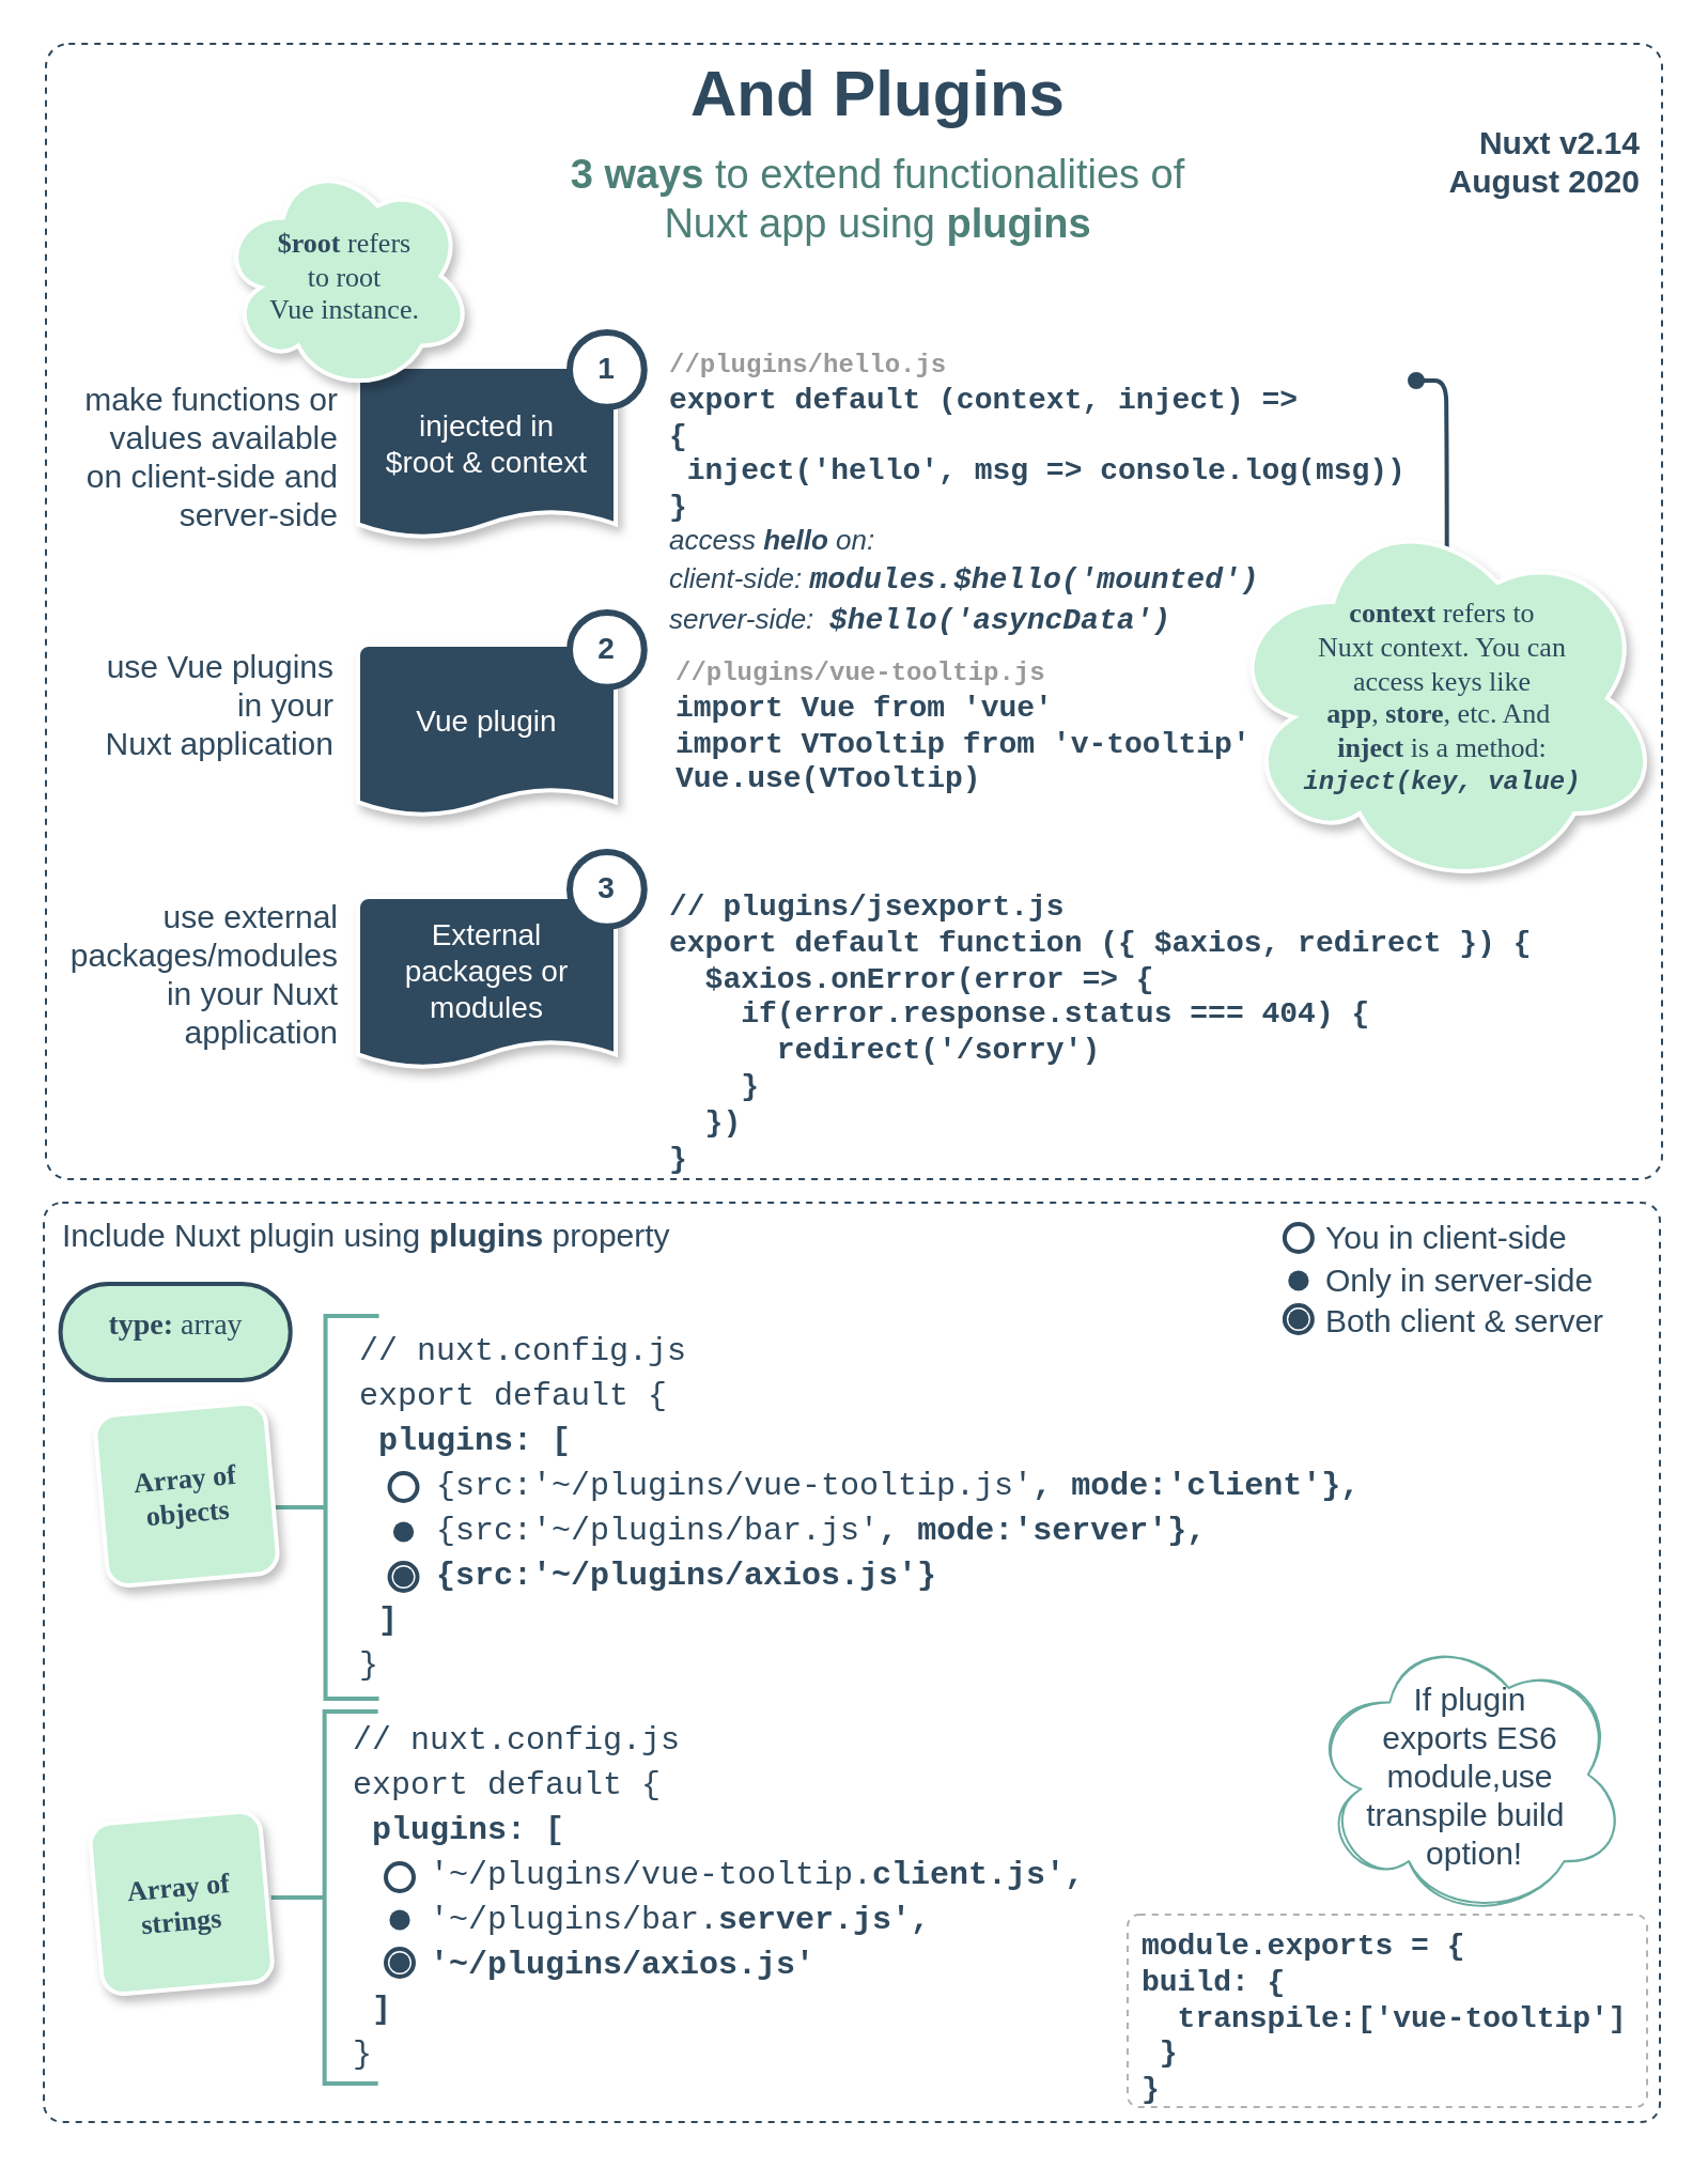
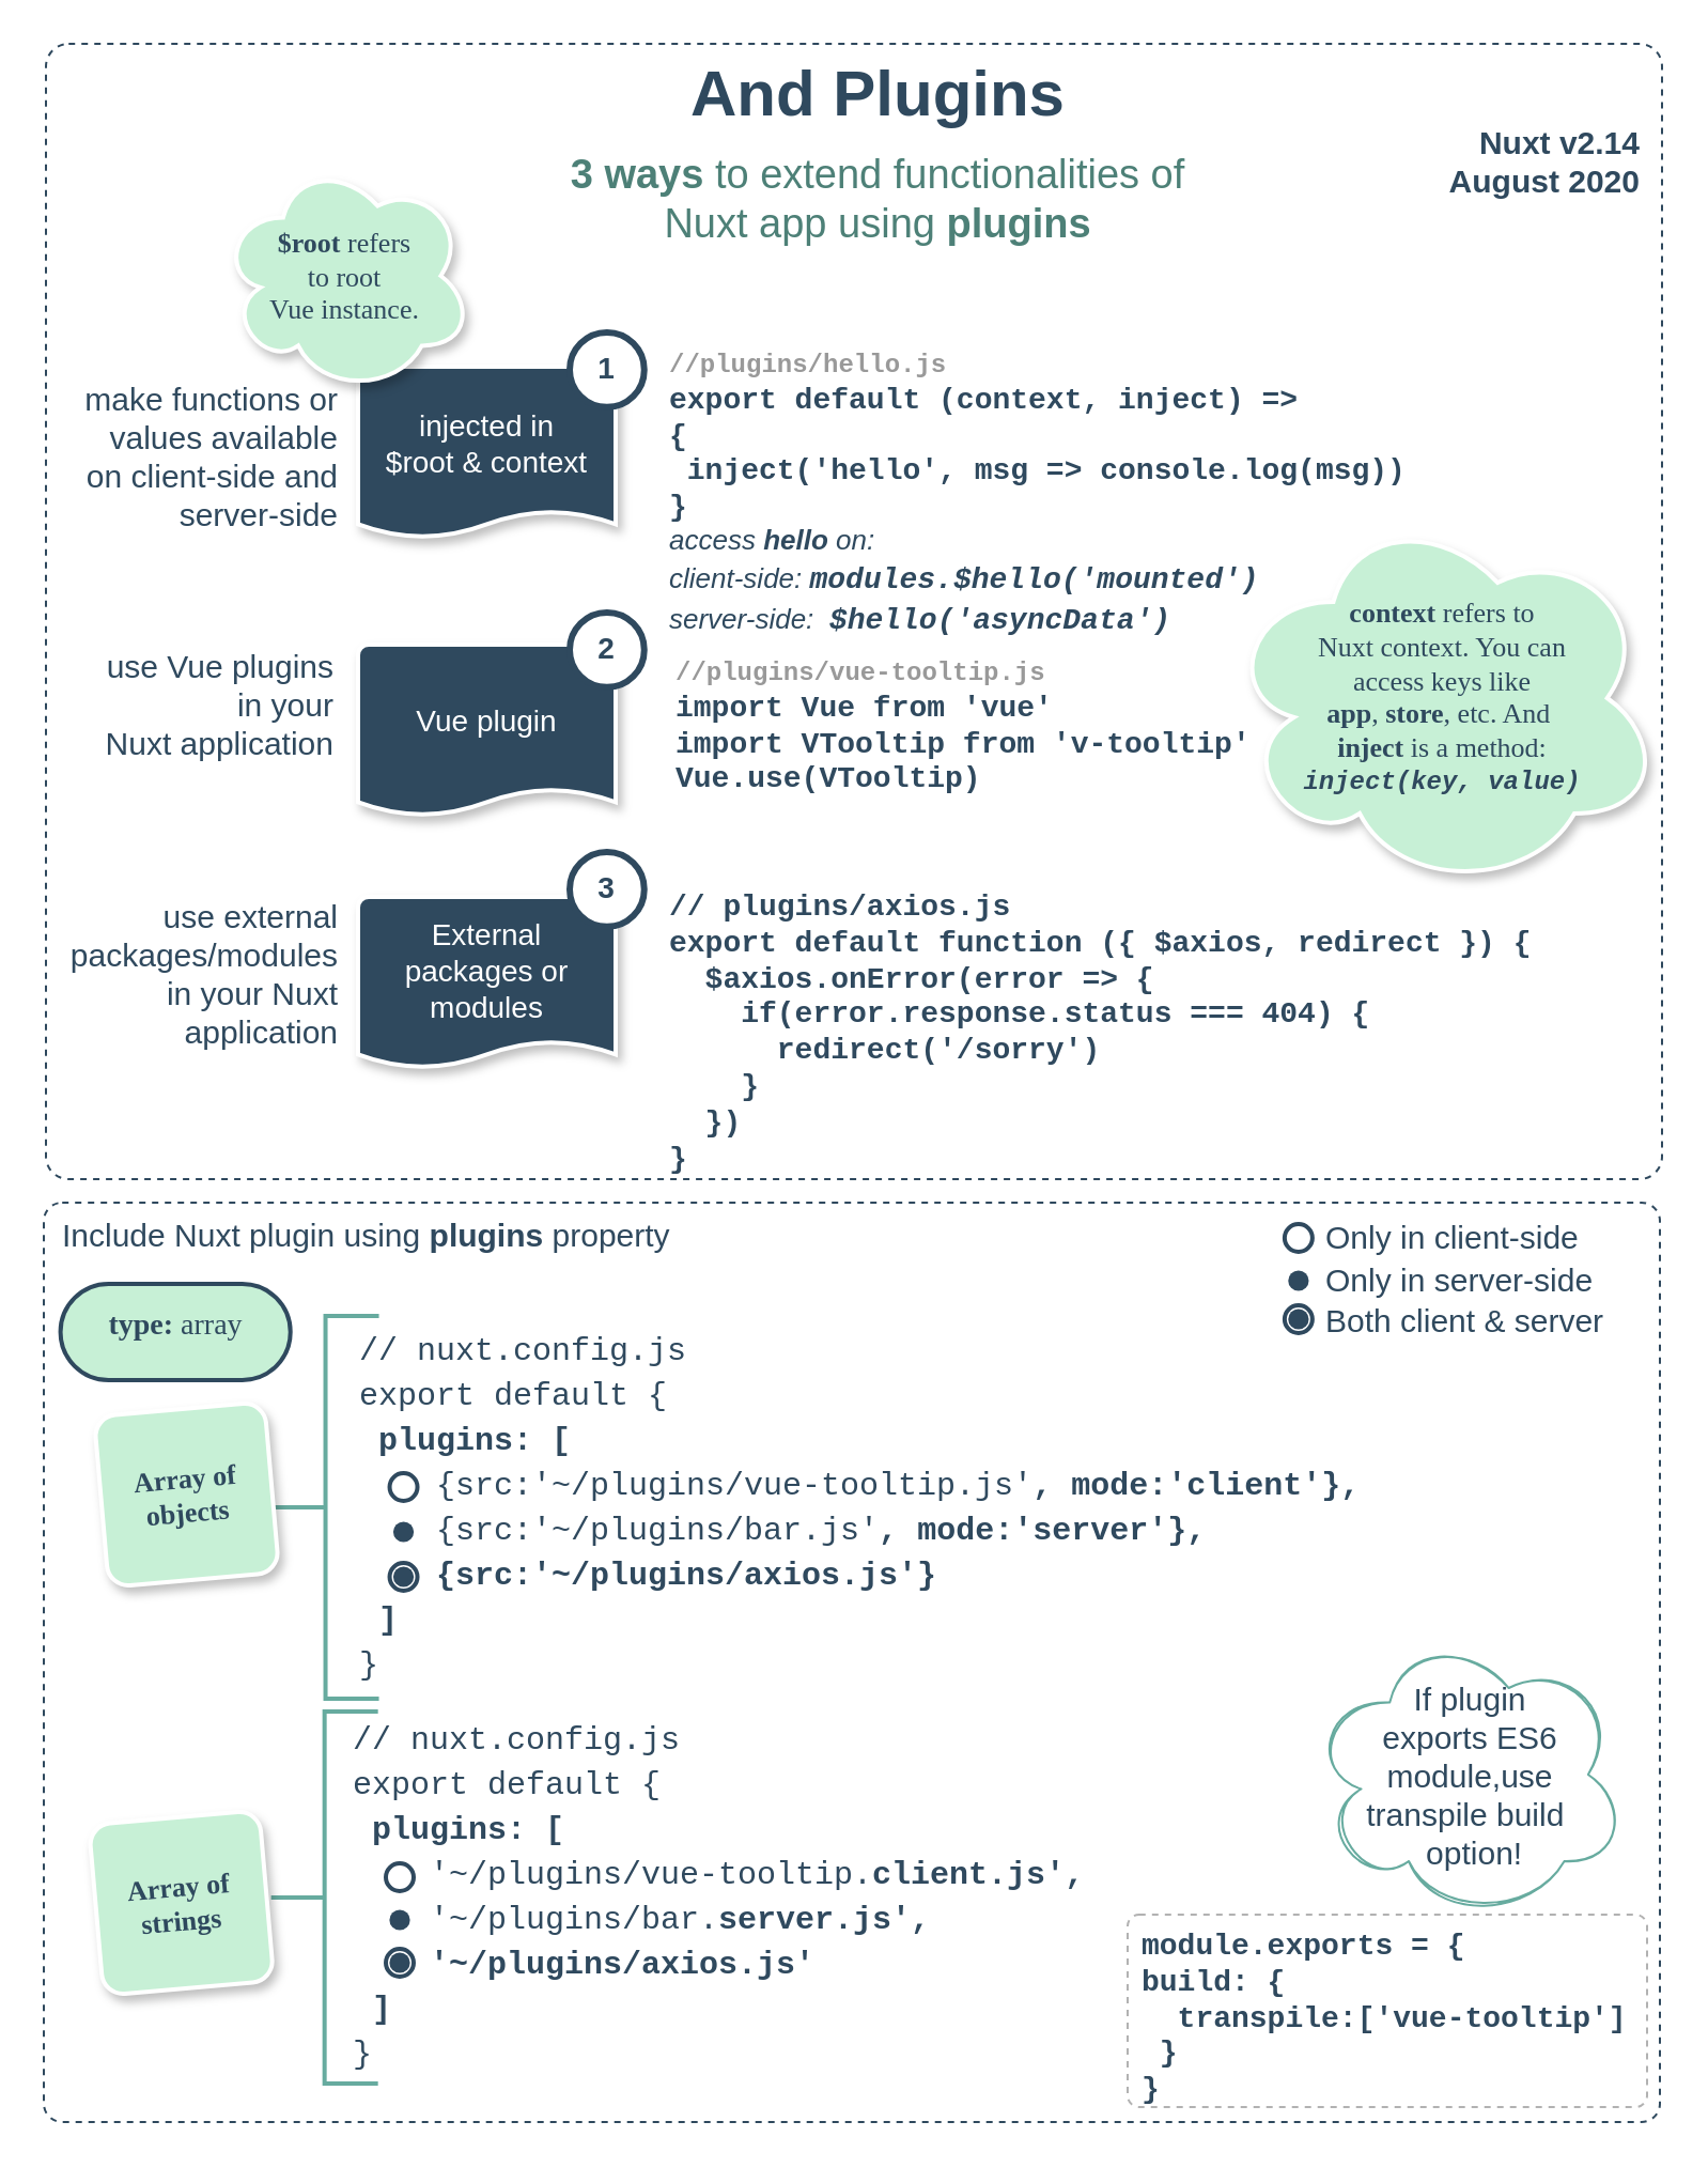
- <mxCell id="7" style="edgeStyle=orthogonalEdgeStyle;rounded=1;orthogonalLoop=1;jettySize=auto;html=1;entryX=1;entryY=0.25;entryDx=0;entryDy=0;exitX=0.509;exitY=0.112;exitDx=0;exitDy=0;exitPerimeter=0;shadow=0;fontSize=12;fontColor=#E6E6E6;align=left;strokeColor=#2F495E;strokeWidth=2;fillColor=#2f495e;labelBackgroundColor=#CC99FF;endFill=1;endArrow=oval;sketch=0;" parent="1" source="8" target="20" edge="1"><mxGeometry relative="1" as="geometry"><mxPoint x="655.405" y="256.68" as="targetPoint" /><Array as="points"><mxPoint x="676" y="216" /><mxPoint x="676" y="178" /></Array></mxGeometry></mxCell>
- <mxCell id="22" value="&lt;div style=&quot;font-size: 14px;&quot;&gt;&lt;font style=&quot;font-size: 14px;&quot;&gt;&lt;span style=&quot;font-size: 14px;&quot;&gt;&lt;span style=&quot;font-size: 14px;&quot;&gt;// plugins/jsexport.js&lt;/span&gt;&lt;/span&gt;&lt;/font&gt;&lt;/div&gt;&lt;div style=&quot;font-size: 14px;&quot;&gt;&lt;font style=&quot;font-size: 14px;&quot;&gt;&lt;span style=&quot;font-size: 14px;&quot;&gt;&lt;span style=&quot;font-size: 14px;&quot;&gt;export default function ({ $axios, redirect }) {&lt;/span&gt;&lt;/span&gt;&lt;/font&gt;&lt;/div&gt;&lt;div style=&quot;font-size: 14px;&quot;&gt;&lt;font style=&quot;font-size: 14px;&quot;&gt;&lt;span style=&quot;font-size: 14px;&quot;&gt;&lt;span style=&quot;font-size: 14px;&quot;&gt;&amp;nbsp; $axios.onError(error =&amp;gt; {&lt;/span&gt;&lt;/span&gt;&lt;/font&gt;&lt;/div&gt;&lt;div style=&quot;font-size: 14px;&quot;&gt;&lt;font style=&quot;font-size: 14px;&quot;&gt;&lt;span style=&quot;font-size: 14px;&quot;&gt;&lt;span style=&quot;font-size: 14px;&quot;&gt;&amp;nbsp; &amp;nbsp; if(error.response.status === 404) {&lt;/span&gt;&lt;/span&gt;&lt;/font&gt;&lt;/div&gt;&lt;div style=&quot;font-size: 14px;&quot;&gt;&lt;font style=&quot;font-size: 14px;&quot;&gt;&lt;span style=&quot;font-size: 14px;&quot;&gt;&lt;span style=&quot;font-size: 14px;&quot;&gt;&amp;nbsp; &amp;nbsp; &amp;nbsp; redirect('/sorry')&lt;/span&gt;&lt;/span&gt;&lt;/font&gt;&lt;/div&gt;&lt;div style=&quot;font-size: 14px;&quot;&gt;&lt;font style=&quot;font-size: 14px;&quot;&gt;&lt;span style=&quot;font-size: 14px;&quot;&gt;&lt;span style=&quot;font-size: 14px;&quot;&gt;&amp;nbsp; &amp;nbsp; }&lt;/span&gt;&lt;/span&gt;&lt;/font&gt;&lt;/div&gt;&lt;div style=&quot;font-size: 14px;&quot;&gt;&lt;font style=&quot;font-size: 14px;&quot;&gt;&lt;span style=&quot;font-size: 14px;&quot;&gt;&lt;span style=&quot;font-size: 14px;&quot;&gt;&amp;nbsp; })&lt;/span&gt;&lt;/span&gt;&lt;/font&gt;&lt;/div&gt;&lt;div style=&quot;font-size: 14px;&quot;&gt;&lt;font style=&quot;font-size: 14px;&quot;&gt;&lt;span style=&quot;font-size: 14px;&quot;&gt;&lt;span style=&quot;font-size: 14px;&quot;&gt;}&lt;/span&gt;&lt;/span&gt;&lt;/font&gt;&lt;/div&gt;" style="text;whiteSpace=wrap;html=1;fontSize=14;fontFamily=Courier New;align=left;fontStyle=1;fontColor=#2F495E;" parent="1" vertex="1"><mxGeometry x="311" y="409" width="450" height="137" as="geometry" /></mxCell>
+ <mxCell id="22" value="&lt;div style=&quot;font-size: 14px;&quot;&gt;&lt;font style=&quot;font-size: 14px;&quot;&gt;&lt;span style=&quot;font-size: 14px;&quot;&gt;&lt;span style=&quot;font-size: 14px;&quot;&gt;// plugins/axios.js&lt;/span&gt;&lt;/span&gt;&lt;/font&gt;&lt;/div&gt;&lt;div style=&quot;font-size: 14px;&quot;&gt;&lt;font style=&quot;font-size: 14px;&quot;&gt;&lt;span style=&quot;font-size: 14px;&quot;&gt;&lt;span style=&quot;font-size: 14px;&quot;&gt;export default function ({ $axios, redirect }) {&lt;/span&gt;&lt;/span&gt;&lt;/font&gt;&lt;/div&gt;&lt;div style=&quot;font-size: 14px;&quot;&gt;&lt;font style=&quot;font-size: 14px;&quot;&gt;&lt;span style=&quot;font-size: 14px;&quot;&gt;&lt;span style=&quot;font-size: 14px;&quot;&gt;&amp;nbsp; $axios.onError(error =&amp;gt; {&lt;/span&gt;&lt;/span&gt;&lt;/font&gt;&lt;/div&gt;&lt;div style=&quot;font-size: 14px;&quot;&gt;&lt;font style=&quot;font-size: 14px;&quot;&gt;&lt;span style=&quot;font-size: 14px;&quot;&gt;&lt;span style=&quot;font-size: 14px;&quot;&gt;&amp;nbsp; &amp;nbsp; if(error.response.status === 404) {&lt;/span&gt;&lt;/span&gt;&lt;/font&gt;&lt;/div&gt;&lt;div style=&quot;font-size: 14px;&quot;&gt;&lt;font style=&quot;font-size: 14px;&quot;&gt;&lt;span style=&quot;font-size: 14px;&quot;&gt;&lt;span style=&quot;font-size: 14px;&quot;&gt;&amp;nbsp; &amp;nbsp; &amp;nbsp; redirect('/sorry')&lt;/span&gt;&lt;/span&gt;&lt;/font&gt;&lt;/div&gt;&lt;div style=&quot;font-size: 14px;&quot;&gt;&lt;font style=&quot;font-size: 14px;&quot;&gt;&lt;span style=&quot;font-size: 14px;&quot;&gt;&lt;span style=&quot;font-size: 14px;&quot;&gt;&amp;nbsp; &amp;nbsp; }&lt;/span&gt;&lt;/span&gt;&lt;/font&gt;&lt;/div&gt;&lt;div style=&quot;font-size: 14px;&quot;&gt;&lt;font style=&quot;font-size: 14px;&quot;&gt;&lt;span style=&quot;font-size: 14px;&quot;&gt;&lt;span style=&quot;font-size: 14px;&quot;&gt;&amp;nbsp; })&lt;/span&gt;&lt;/span&gt;&lt;/font&gt;&lt;/div&gt;&lt;div style=&quot;font-size: 14px;&quot;&gt;&lt;font style=&quot;font-size: 14px;&quot;&gt;&lt;span style=&quot;font-size: 14px;&quot;&gt;&lt;span style=&quot;font-size: 14px;&quot;&gt;}&lt;/span&gt;&lt;/span&gt;&lt;/font&gt;&lt;/div&gt;" style="text;whiteSpace=wrap;html=1;fontSize=14;fontFamily=Courier New;align=left;fontStyle=1;fontColor=#2F495E;" parent="1" vertex="1"><mxGeometry x="311" y="409" width="450" height="137" as="geometry" /></mxCell>
- <mxCell id="29" value="&lt;span style=&quot;font-size: 15px; font-style: normal; letter-spacing: normal; text-indent: 0px; text-transform: none; word-spacing: 0px; display: inline; float: none;&quot;&gt;You in client-side&amp;nbsp;&lt;/span&gt;" style="text;whiteSpace=wrap;html=1;fontSize=15;fontFamily=Helvetica;labelBackgroundColor=none;align=left;verticalAlign=middle;fontColor=#2F495E;fontStyle=0" parent="28" vertex="1"><mxGeometry width="153" height="20" as="geometry" /></mxCell>
+ <mxCell id="29" value="&lt;span style=&quot;font-size: 15px; font-style: normal; letter-spacing: normal; text-indent: 0px; text-transform: none; word-spacing: 0px; display: inline; float: none;&quot;&gt;Only in client-side&amp;nbsp;&lt;/span&gt;" style="text;whiteSpace=wrap;html=1;fontSize=15;fontFamily=Helvetica;labelBackgroundColor=none;align=left;verticalAlign=middle;fontColor=#2F495E;fontStyle=0" parent="28" vertex="1"><mxGeometry width="153" height="20" as="geometry" /></mxCell>
